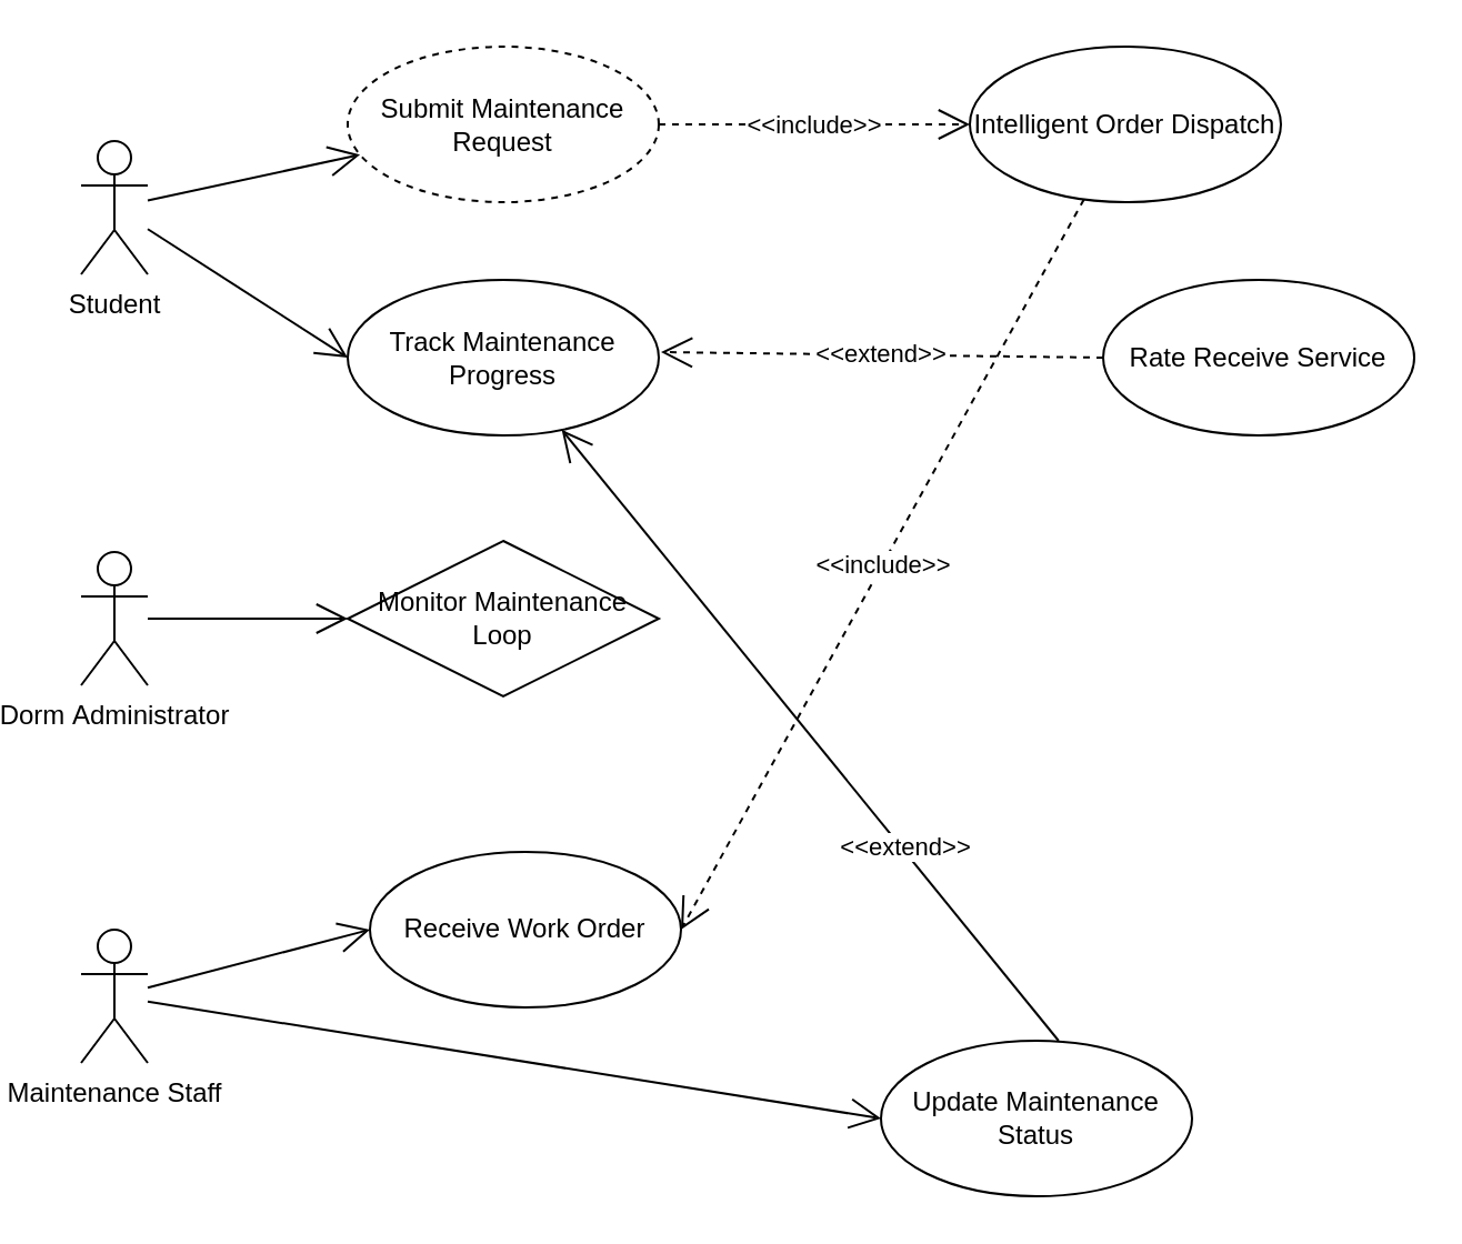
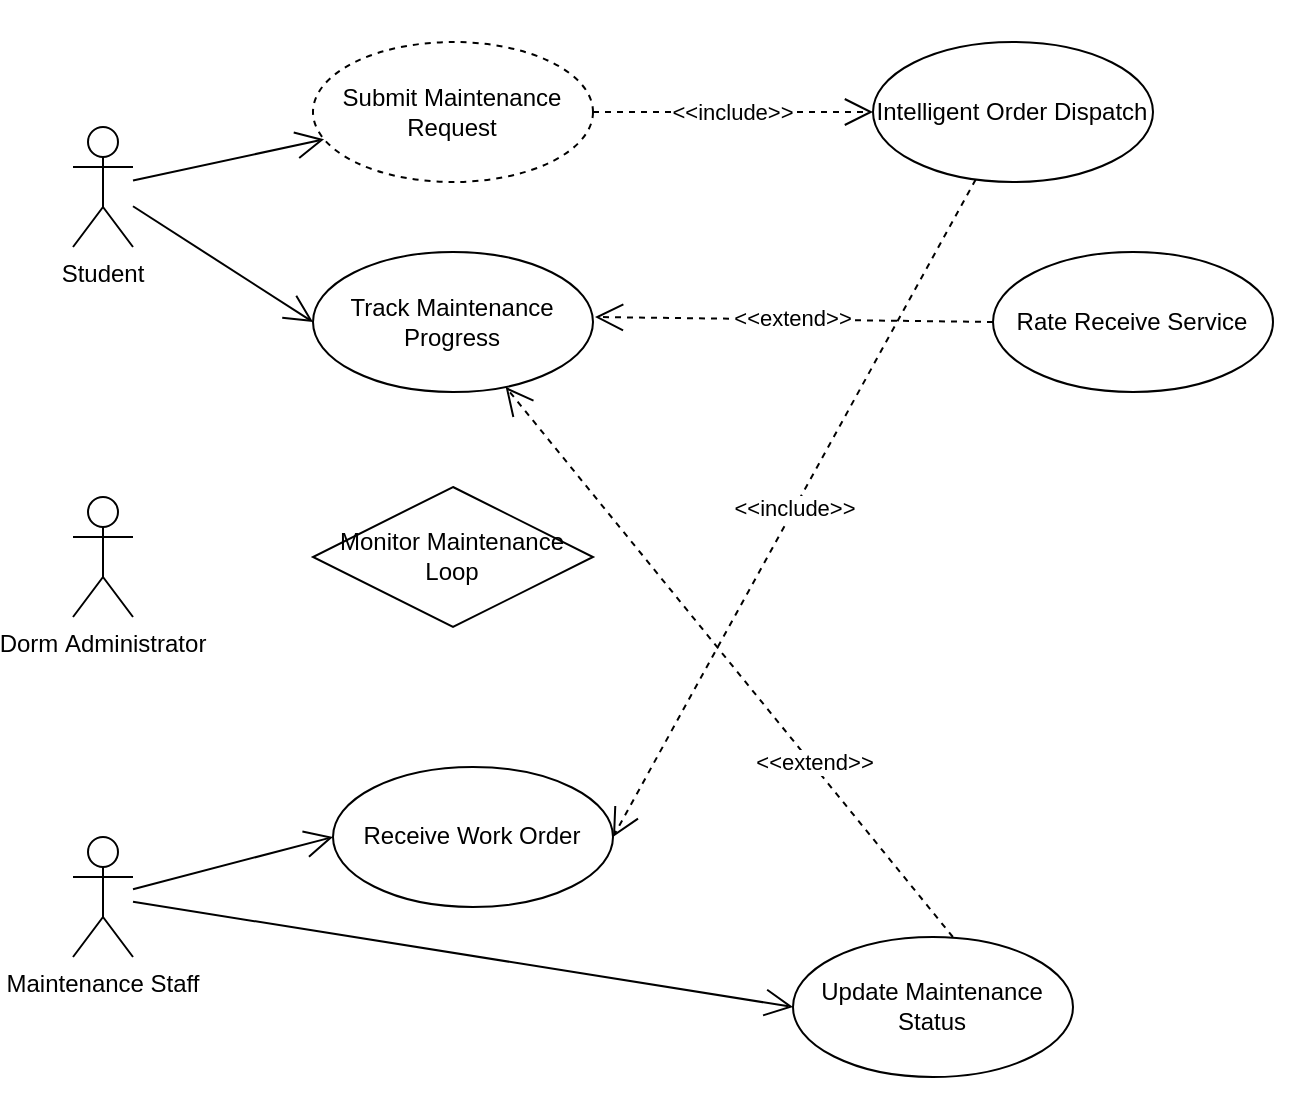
- <mxCell id="20" value="&amp;lt;&amp;lt;extend&amp;gt;&amp;gt;" style="endArrow=open;endSize=12;dashed=0;html=1;rounded=0;exitX=0.571;exitY=0;exitDx=0;exitDy=0;exitPerimeter=0;" edge="1" parent="1" source="10" target="12"><mxGeometry x="-0.375" y="-2" width="160" relative="1" as="geometry"><mxPoint x="400" y="468" as="sourcePoint" /><mxPoint x="450" y="488" as="targetPoint" /><mxPoint as="offset" /></mxGeometry></mxCell>
+ <mxCell id="20" value="&amp;lt;&amp;lt;extend&amp;gt;&amp;gt;" style="endArrow=open;endSize=12;dashed=1;html=1;rounded=0;exitX=0.571;exitY=0;exitDx=0;exitDy=0;exitPerimeter=0;" edge="1" parent="1" source="10" target="12"><mxGeometry x="-0.375" y="-2" width="160" relative="1" as="geometry"><mxPoint x="400" y="468" as="sourcePoint" /><mxPoint x="450" y="488" as="targetPoint" /><mxPoint as="offset" /></mxGeometry></mxCell>
- <mxCell id="15" value="" style="endArrow=open;endFill=1;endSize=12;html=1;rounded=0;entryX=0;entryY=0.5;entryDx=0;entryDy=0;" parent="1" source="3" target="16" edge="1"><mxGeometry width="160" relative="1" as="geometry"><mxPoint x="80" y="288" as="sourcePoint" /><mxPoint x="150" y="278" as="targetPoint" /></mxGeometry></mxCell>
